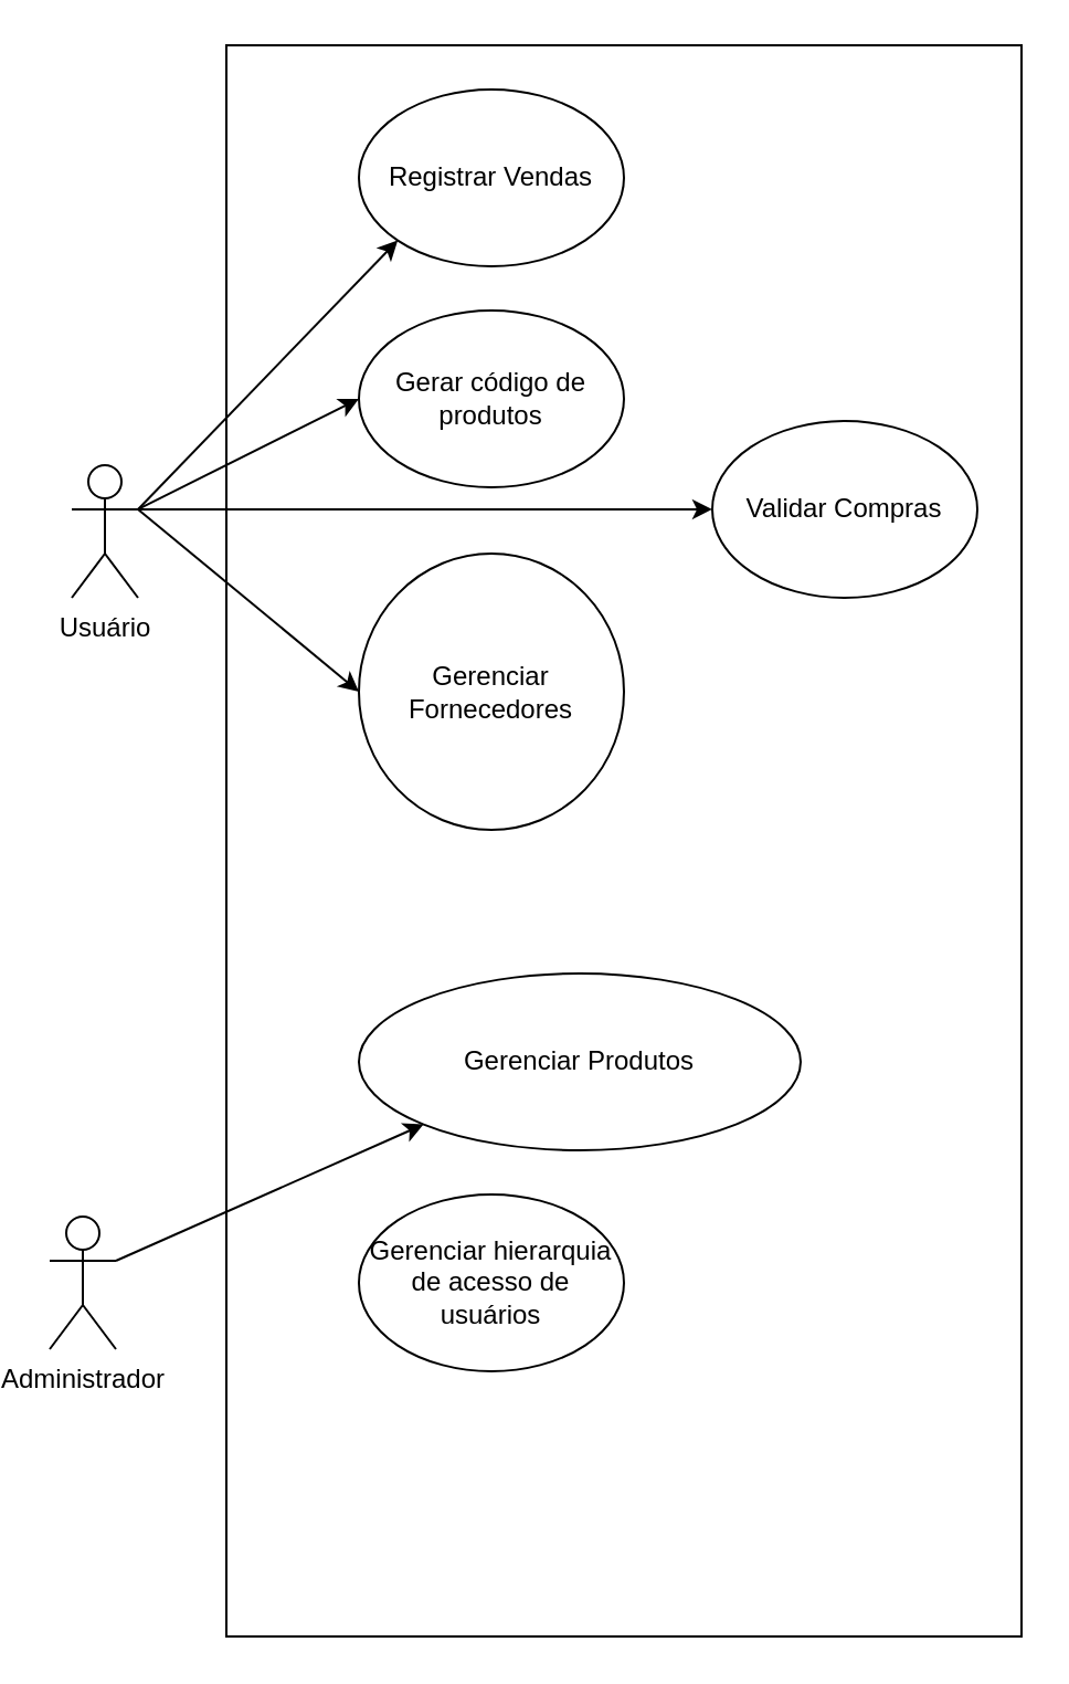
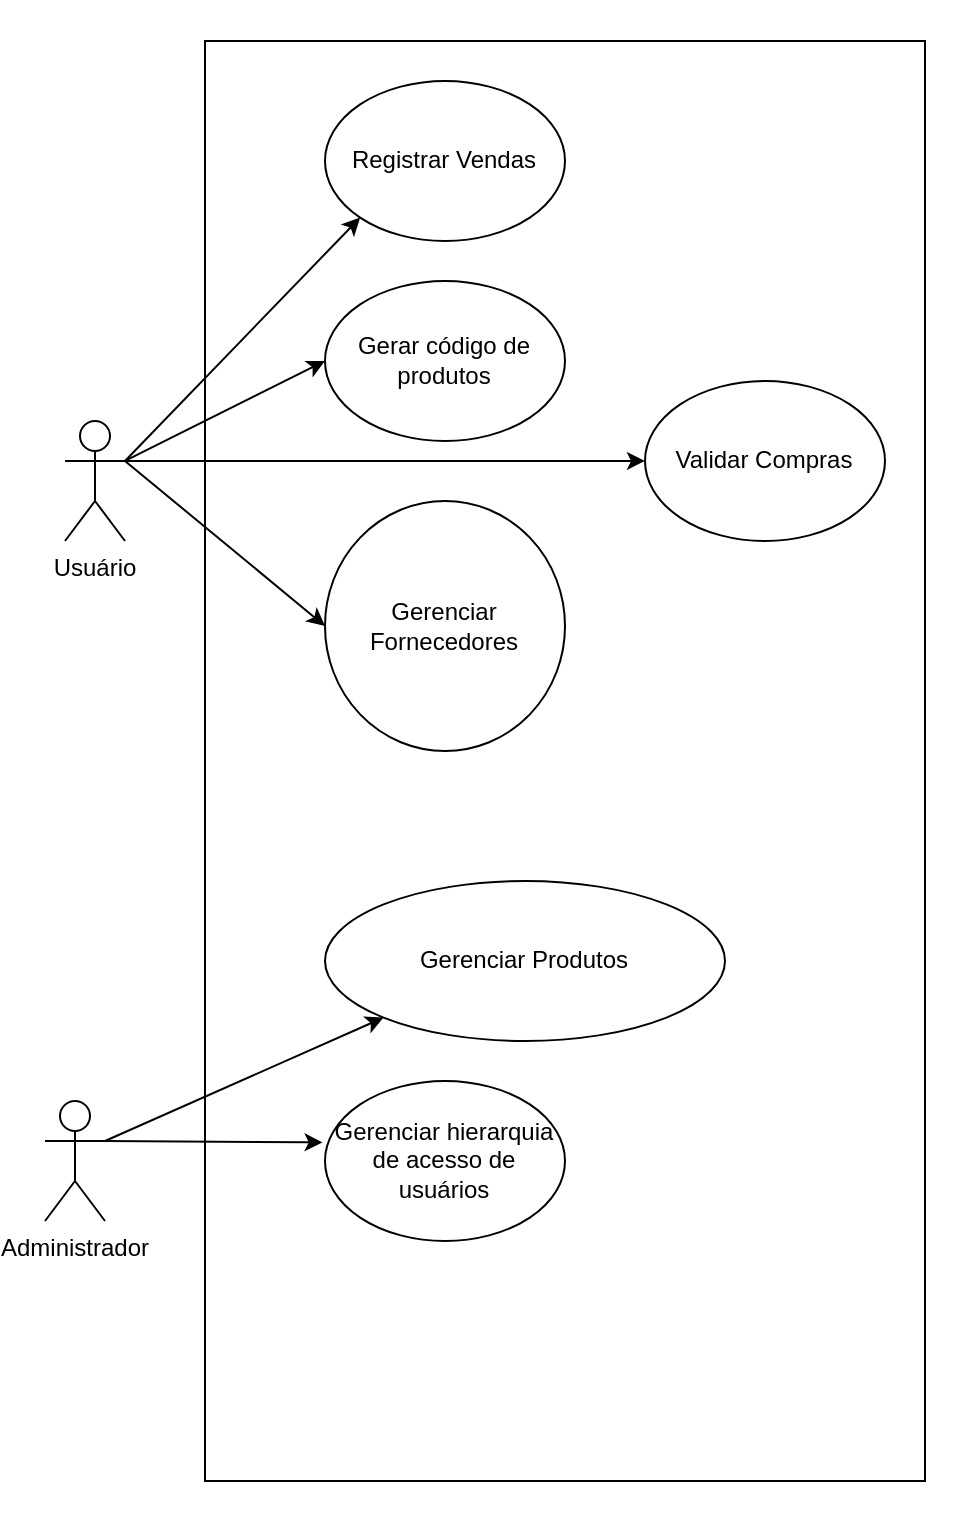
+ <mxCell id="13" value="" style="edgeStyle=none;orthogonalLoop=1;jettySize=auto;html=1;rounded=0;entryX=-0.01;entryY=0.384;entryDx=0;entryDy=0;entryPerimeter=0;exitX=1;exitY=0.333;exitDx=0;exitDy=0;exitPerimeter=0;" edge="1" parent="1" source="4" target="8"><mxGeometry width="100" relative="1" as="geometry"><mxPoint x="-120" y="340" as="sourcePoint" /><mxPoint x="-20" y="340" as="targetPoint" /><Array as="points" /></mxGeometry></mxCell>
